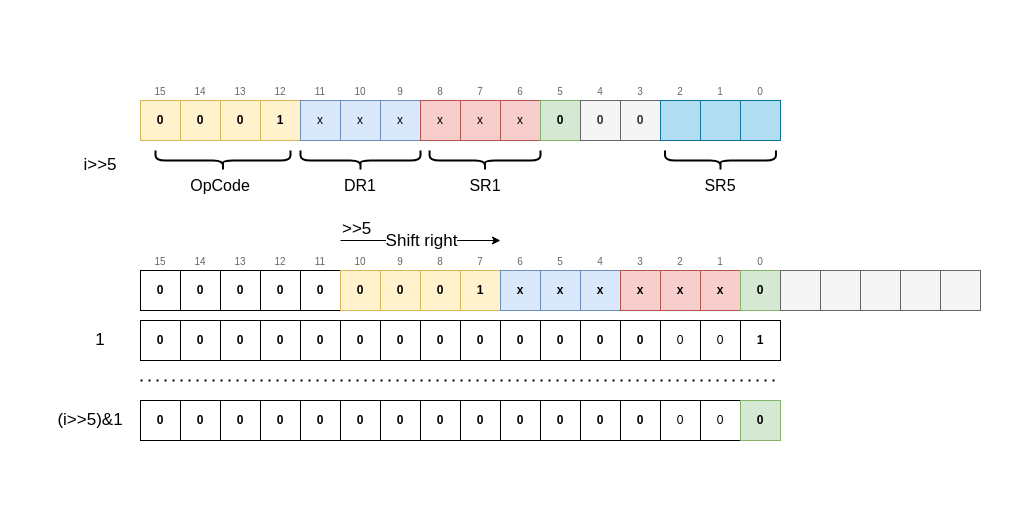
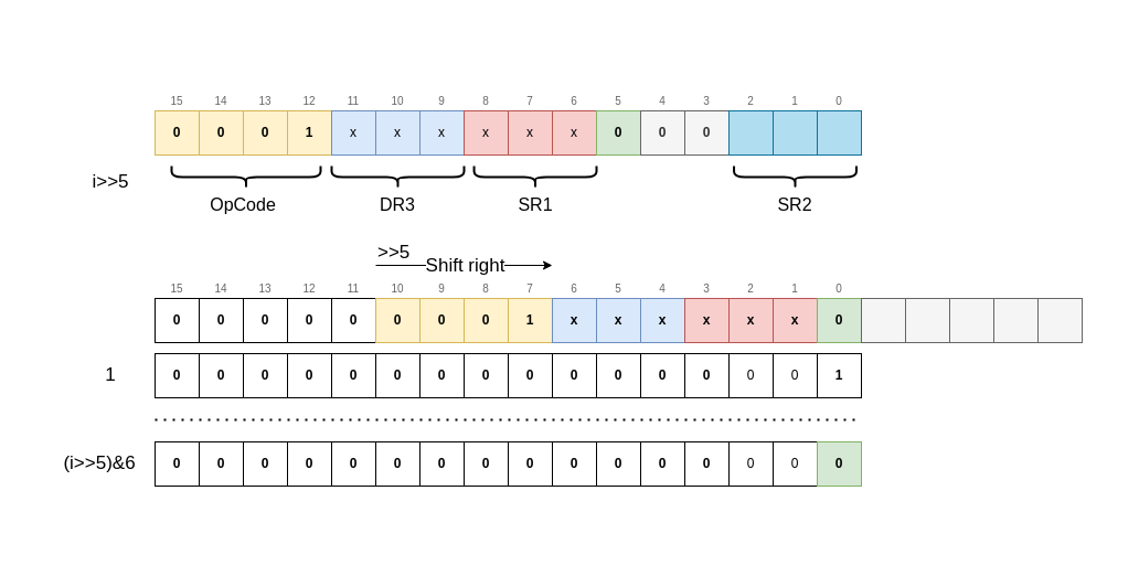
- <mxCell id="40" value="DR1" style="text;html=1;strokeColor=none;fillColor=none;align=center;verticalAlign=middle;whiteSpace=wrap;rounded=0;fontSize=16;" parent="1" vertex="1"><mxGeometry x="330" y="170" width="60" height="30" as="geometry" /></mxCell>
+ <mxCell id="40" value="DR3" style="text;html=1;strokeColor=none;fillColor=none;align=center;verticalAlign=middle;whiteSpace=wrap;rounded=0;fontSize=16;" parent="1" vertex="1"><mxGeometry x="330" y="170" width="60" height="30" as="geometry" /></mxCell>
- <mxCell id="42" value="SR5" style="text;html=1;strokeColor=none;fillColor=none;align=center;verticalAlign=middle;whiteSpace=wrap;rounded=0;fontSize=16;" parent="1" vertex="1"><mxGeometry x="690" y="170" width="60" height="30" as="geometry" /></mxCell>
+ <mxCell id="42" value="SR2" style="text;html=1;strokeColor=none;fillColor=none;align=center;verticalAlign=middle;whiteSpace=wrap;rounded=0;fontSize=16;" parent="1" vertex="1"><mxGeometry x="690" y="170" width="60" height="30" as="geometry" /></mxCell>
- <mxCell id="115" value="&lt;font style=&quot;font-size: 17px&quot;&gt;(i&amp;gt;&amp;gt;5)&amp;amp;1&lt;/font&gt;" style="text;html=1;strokeColor=none;fillColor=none;align=center;verticalAlign=middle;whiteSpace=wrap;rounded=0;" vertex="1" parent="1"><mxGeometry x="60" y="405" width="60" height="30" as="geometry" /></mxCell>
+ <mxCell id="115" value="&lt;font style=&quot;font-size: 17px&quot;&gt;(i&amp;gt;&amp;gt;5)&amp;amp;6&lt;/font&gt;" style="text;html=1;strokeColor=none;fillColor=none;align=center;verticalAlign=middle;whiteSpace=wrap;rounded=0;" vertex="1" parent="1"><mxGeometry x="60" y="405" width="60" height="30" as="geometry" /></mxCell>
